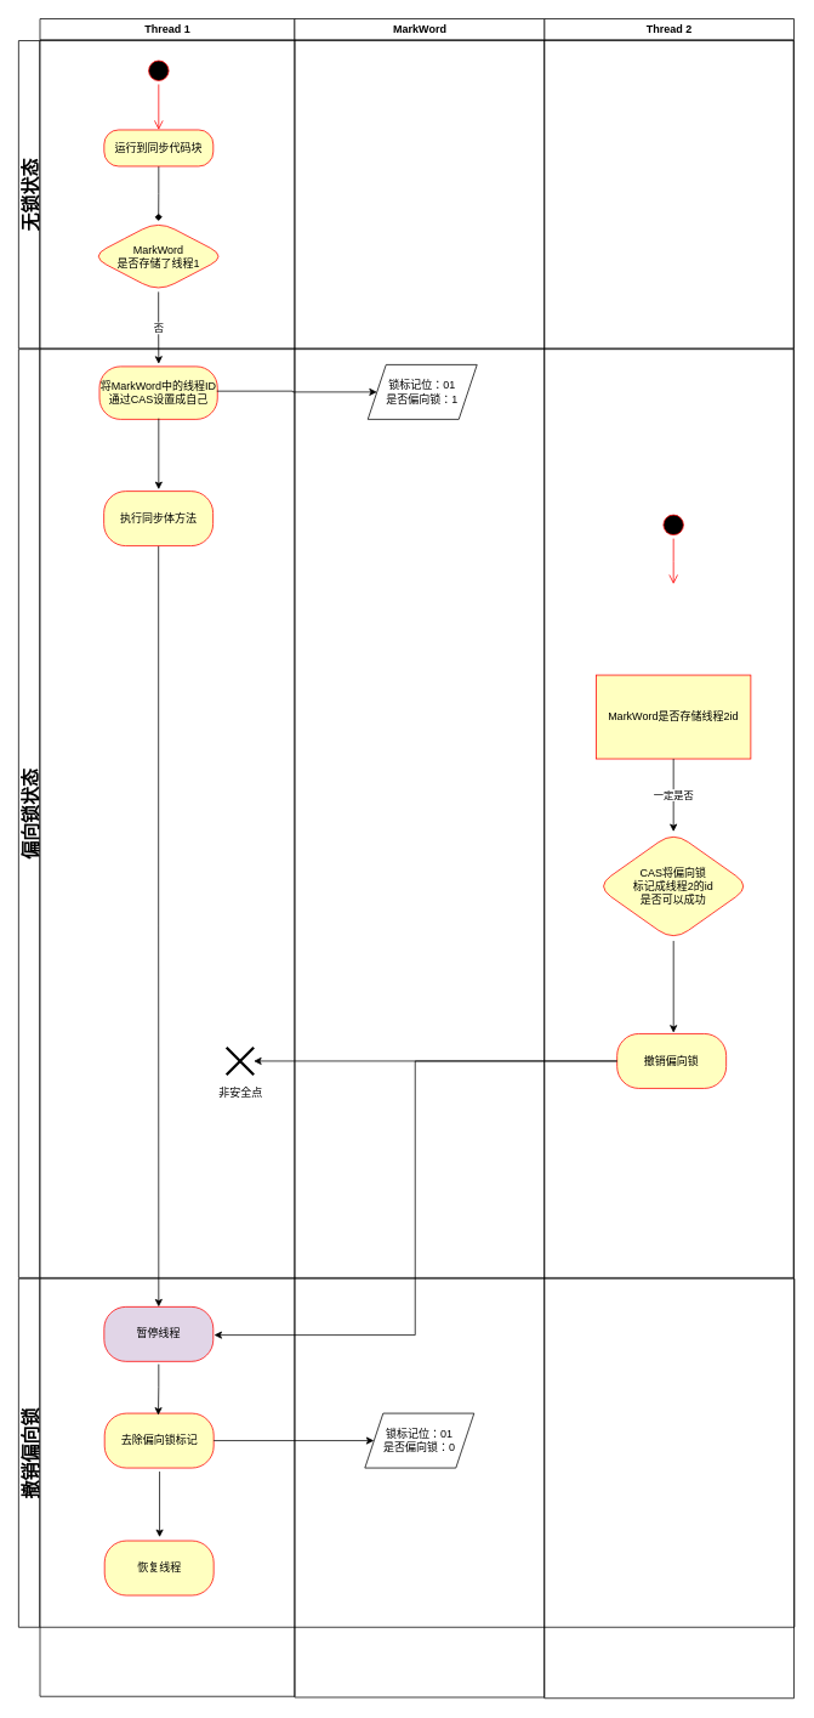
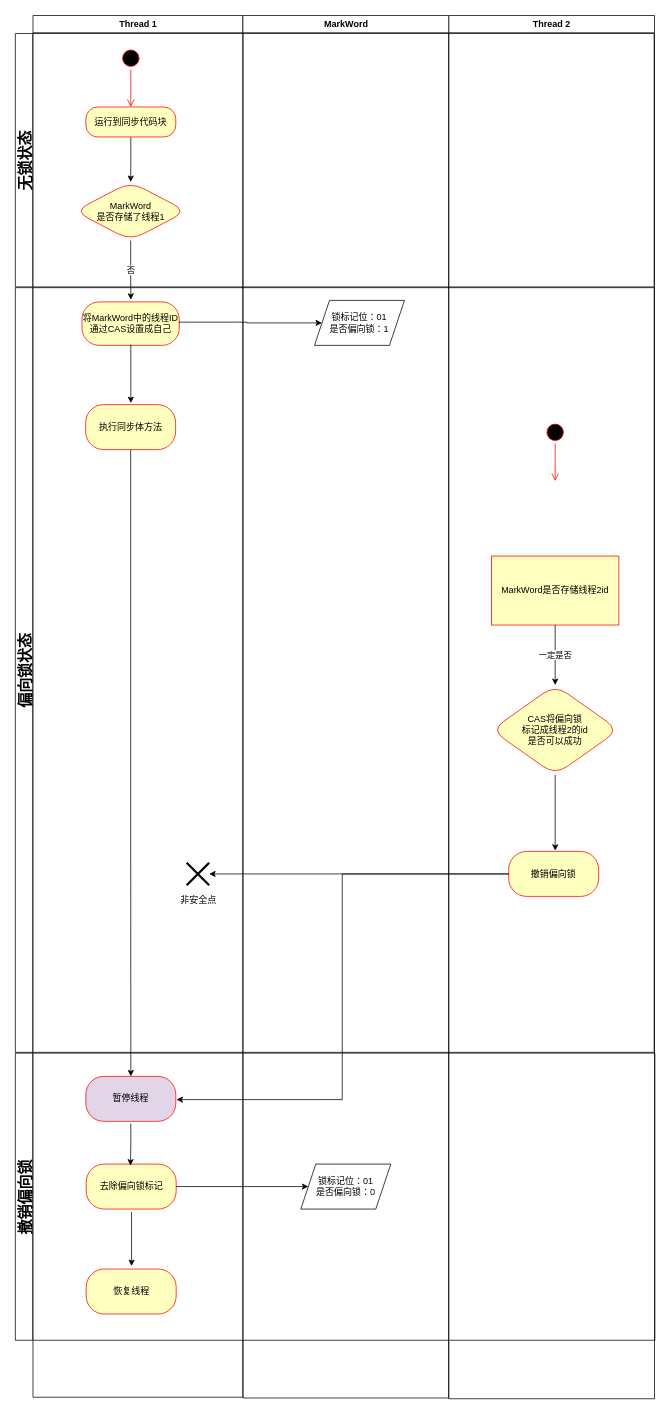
- <mxCell id="3" value="" style="edgeStyle=orthogonalEdgeStyle;rounded=0;orthogonalLoop=1;jettySize=auto;html=1;endArrow=diamond;" parent="2" source="4" target="7" edge="1"><mxGeometry relative="1" as="geometry" /></mxCell>
+ <mxCell id="3" value="" style="edgeStyle=orthogonalEdgeStyle;rounded=0;orthogonalLoop=1;jettySize=auto;html=1;" parent="2" source="4" target="7" edge="1"><mxGeometry relative="1" as="geometry" /></mxCell>
- <mxCell id="19" value="锁标记位：01&lt;br&gt;是否偏向锁：1" style="shape=parallelogram;perimeter=parallelogramPerimeter;whiteSpace=wrap;html=1;fixedSize=1;fillColor=default;" parent="18" vertex="1"><mxGeometry x="80.5" y="380" width="120" height="60" as="geometry" /></mxCell>
+ <mxCell id="19" value="锁标记位：01&lt;br&gt;是否偏向锁：1" style="shape=parallelogram;perimeter=parallelogramPerimeter;whiteSpace=wrap;html=1;fixedSize=1;fillColor=default;" parent="18" vertex="1"><mxGeometry x="95.5" y="380" width="120" height="60" as="geometry" /></mxCell>
